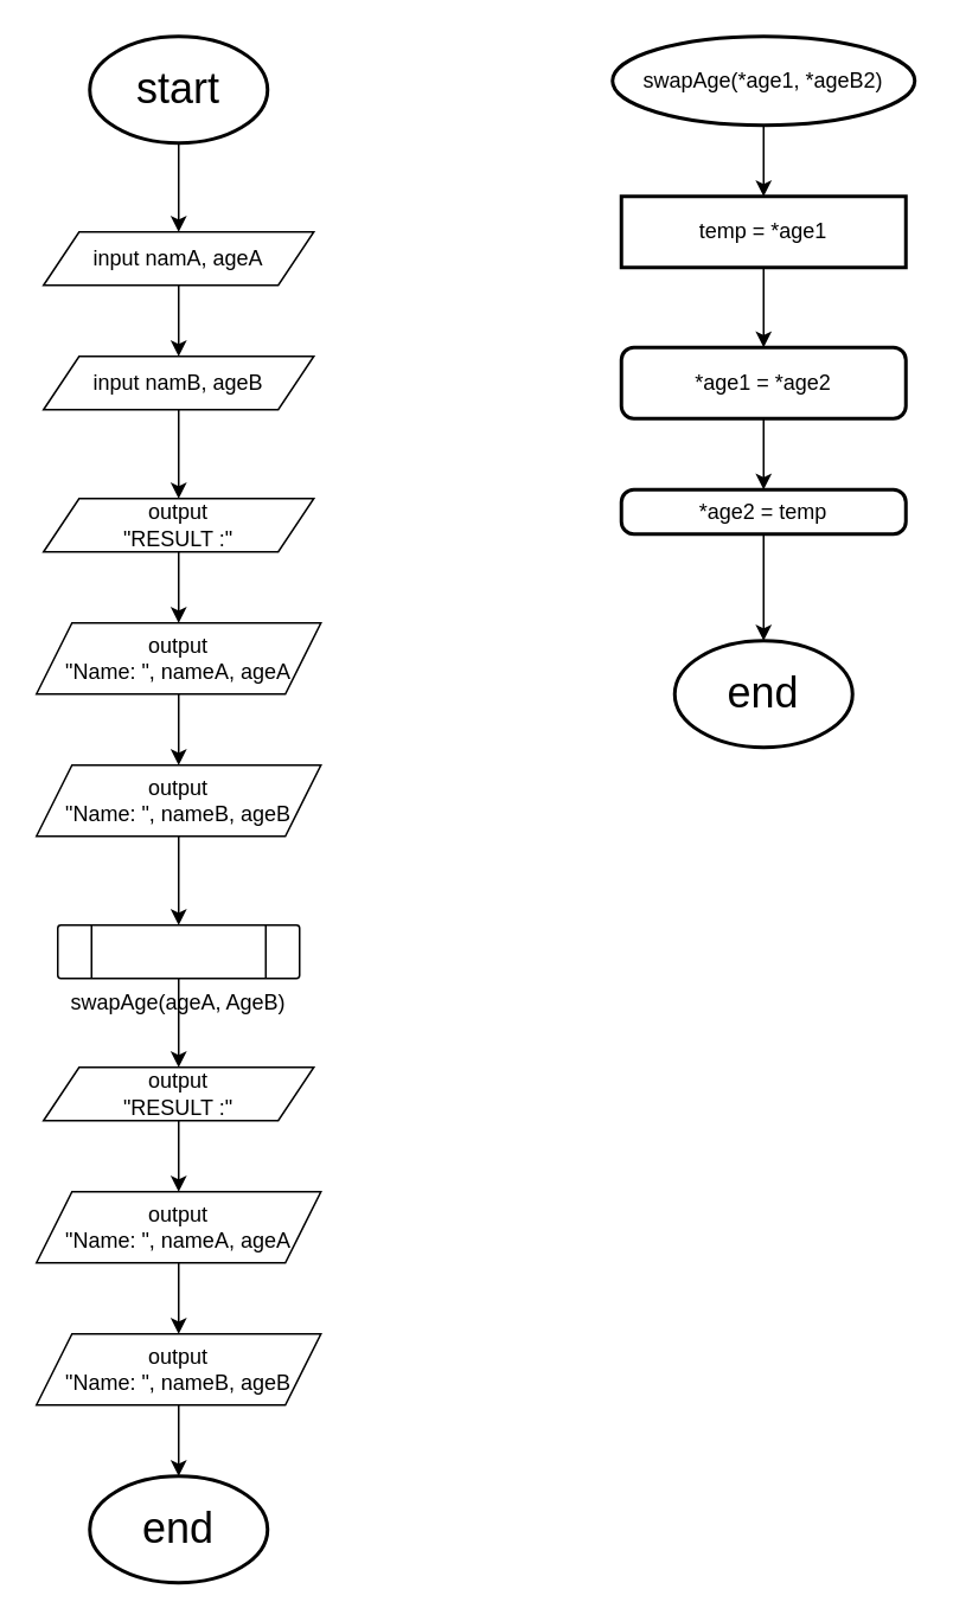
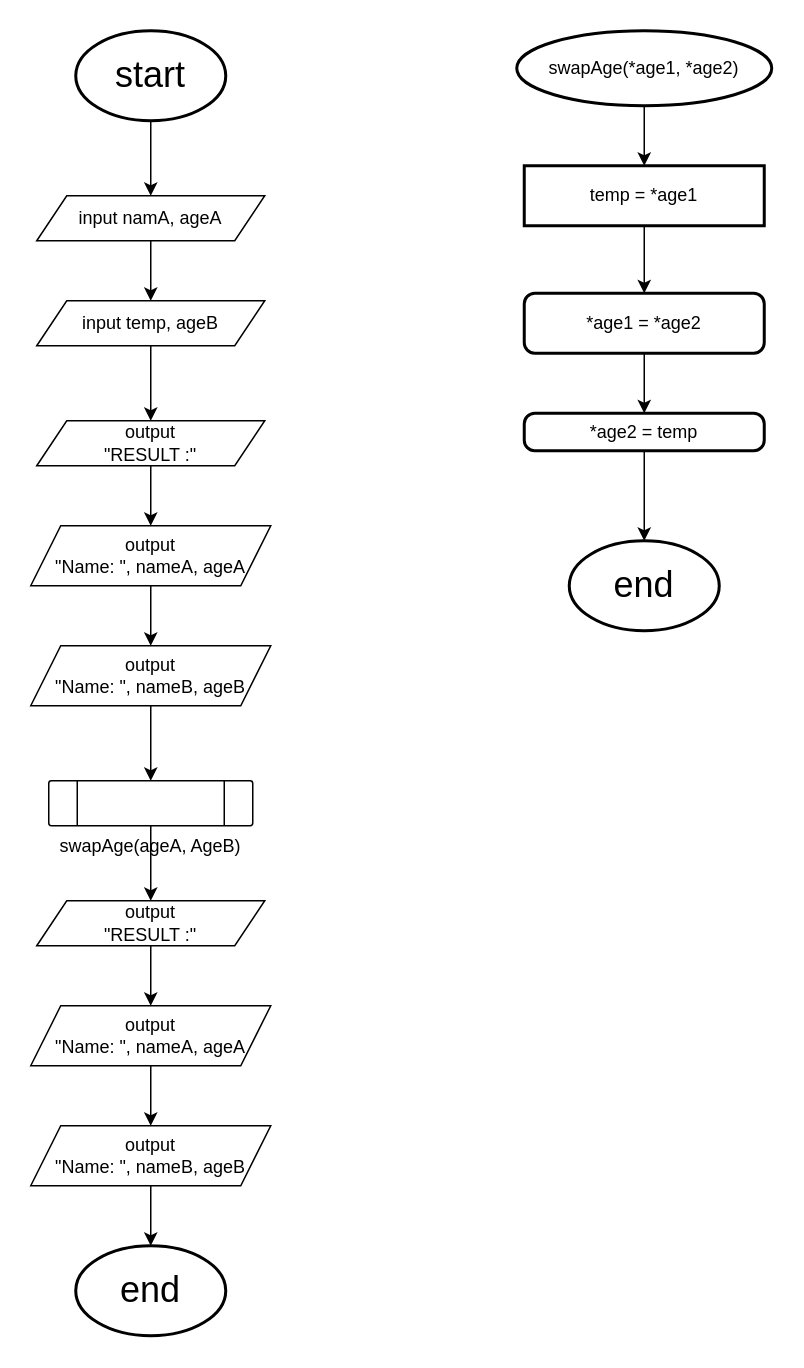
- <mxCell id="25" value="swapAge(*age1, *ageB2)" style="strokeWidth=2;html=1;shape=mxgraph.flowchart.start_1;whiteSpace=wrap;" vertex="1" parent="1"><mxGeometry x="344" y="20" width="170" height="50" as="geometry" /></mxCell>
+ <mxCell id="25" value="swapAge(*age1, *age2)" style="strokeWidth=2;html=1;shape=mxgraph.flowchart.start_1;whiteSpace=wrap;" vertex="1" parent="1"><mxGeometry x="344" y="20" width="170" height="50" as="geometry" /></mxCell>
- <mxCell id="10" value="input namB, ageB" style="shape=parallelogram;perimeter=parallelogramPerimeter;whiteSpace=wrap;html=1;fixedSize=1;" vertex="1" parent="1"><mxGeometry x="24" y="200" width="152" height="30" as="geometry" /></mxCell>
+ <mxCell id="10" value="input temp, ageB" style="shape=parallelogram;perimeter=parallelogramPerimeter;whiteSpace=wrap;html=1;fixedSize=1;" vertex="1" parent="1"><mxGeometry x="24" y="200" width="152" height="30" as="geometry" /></mxCell>
